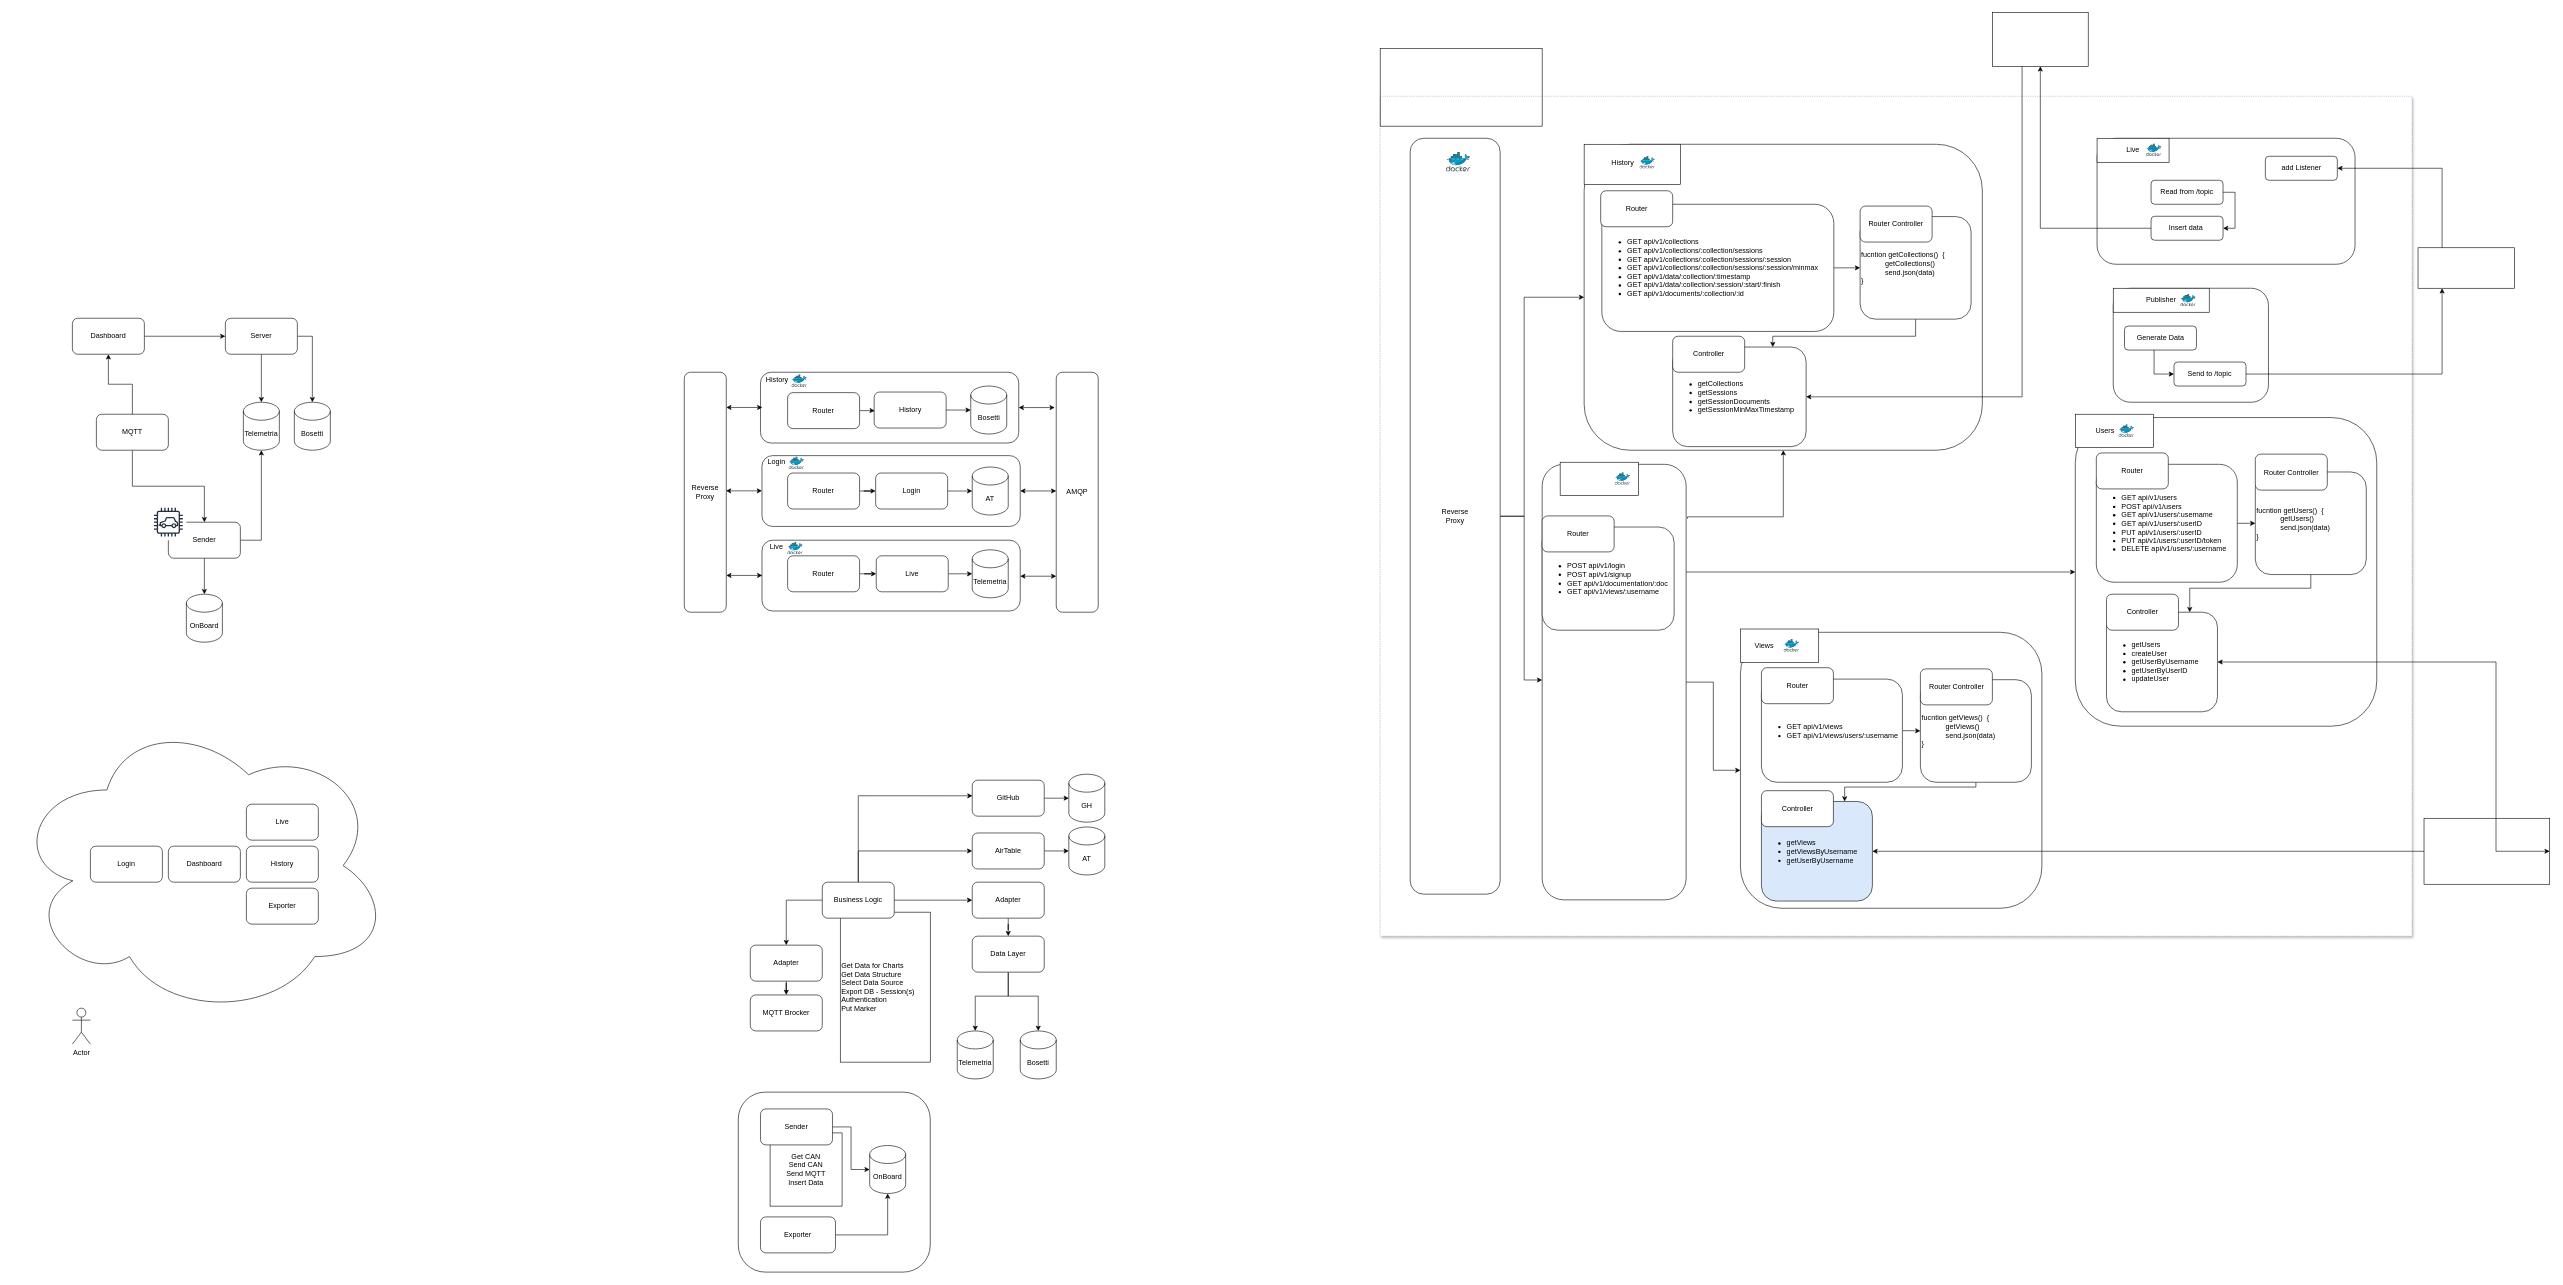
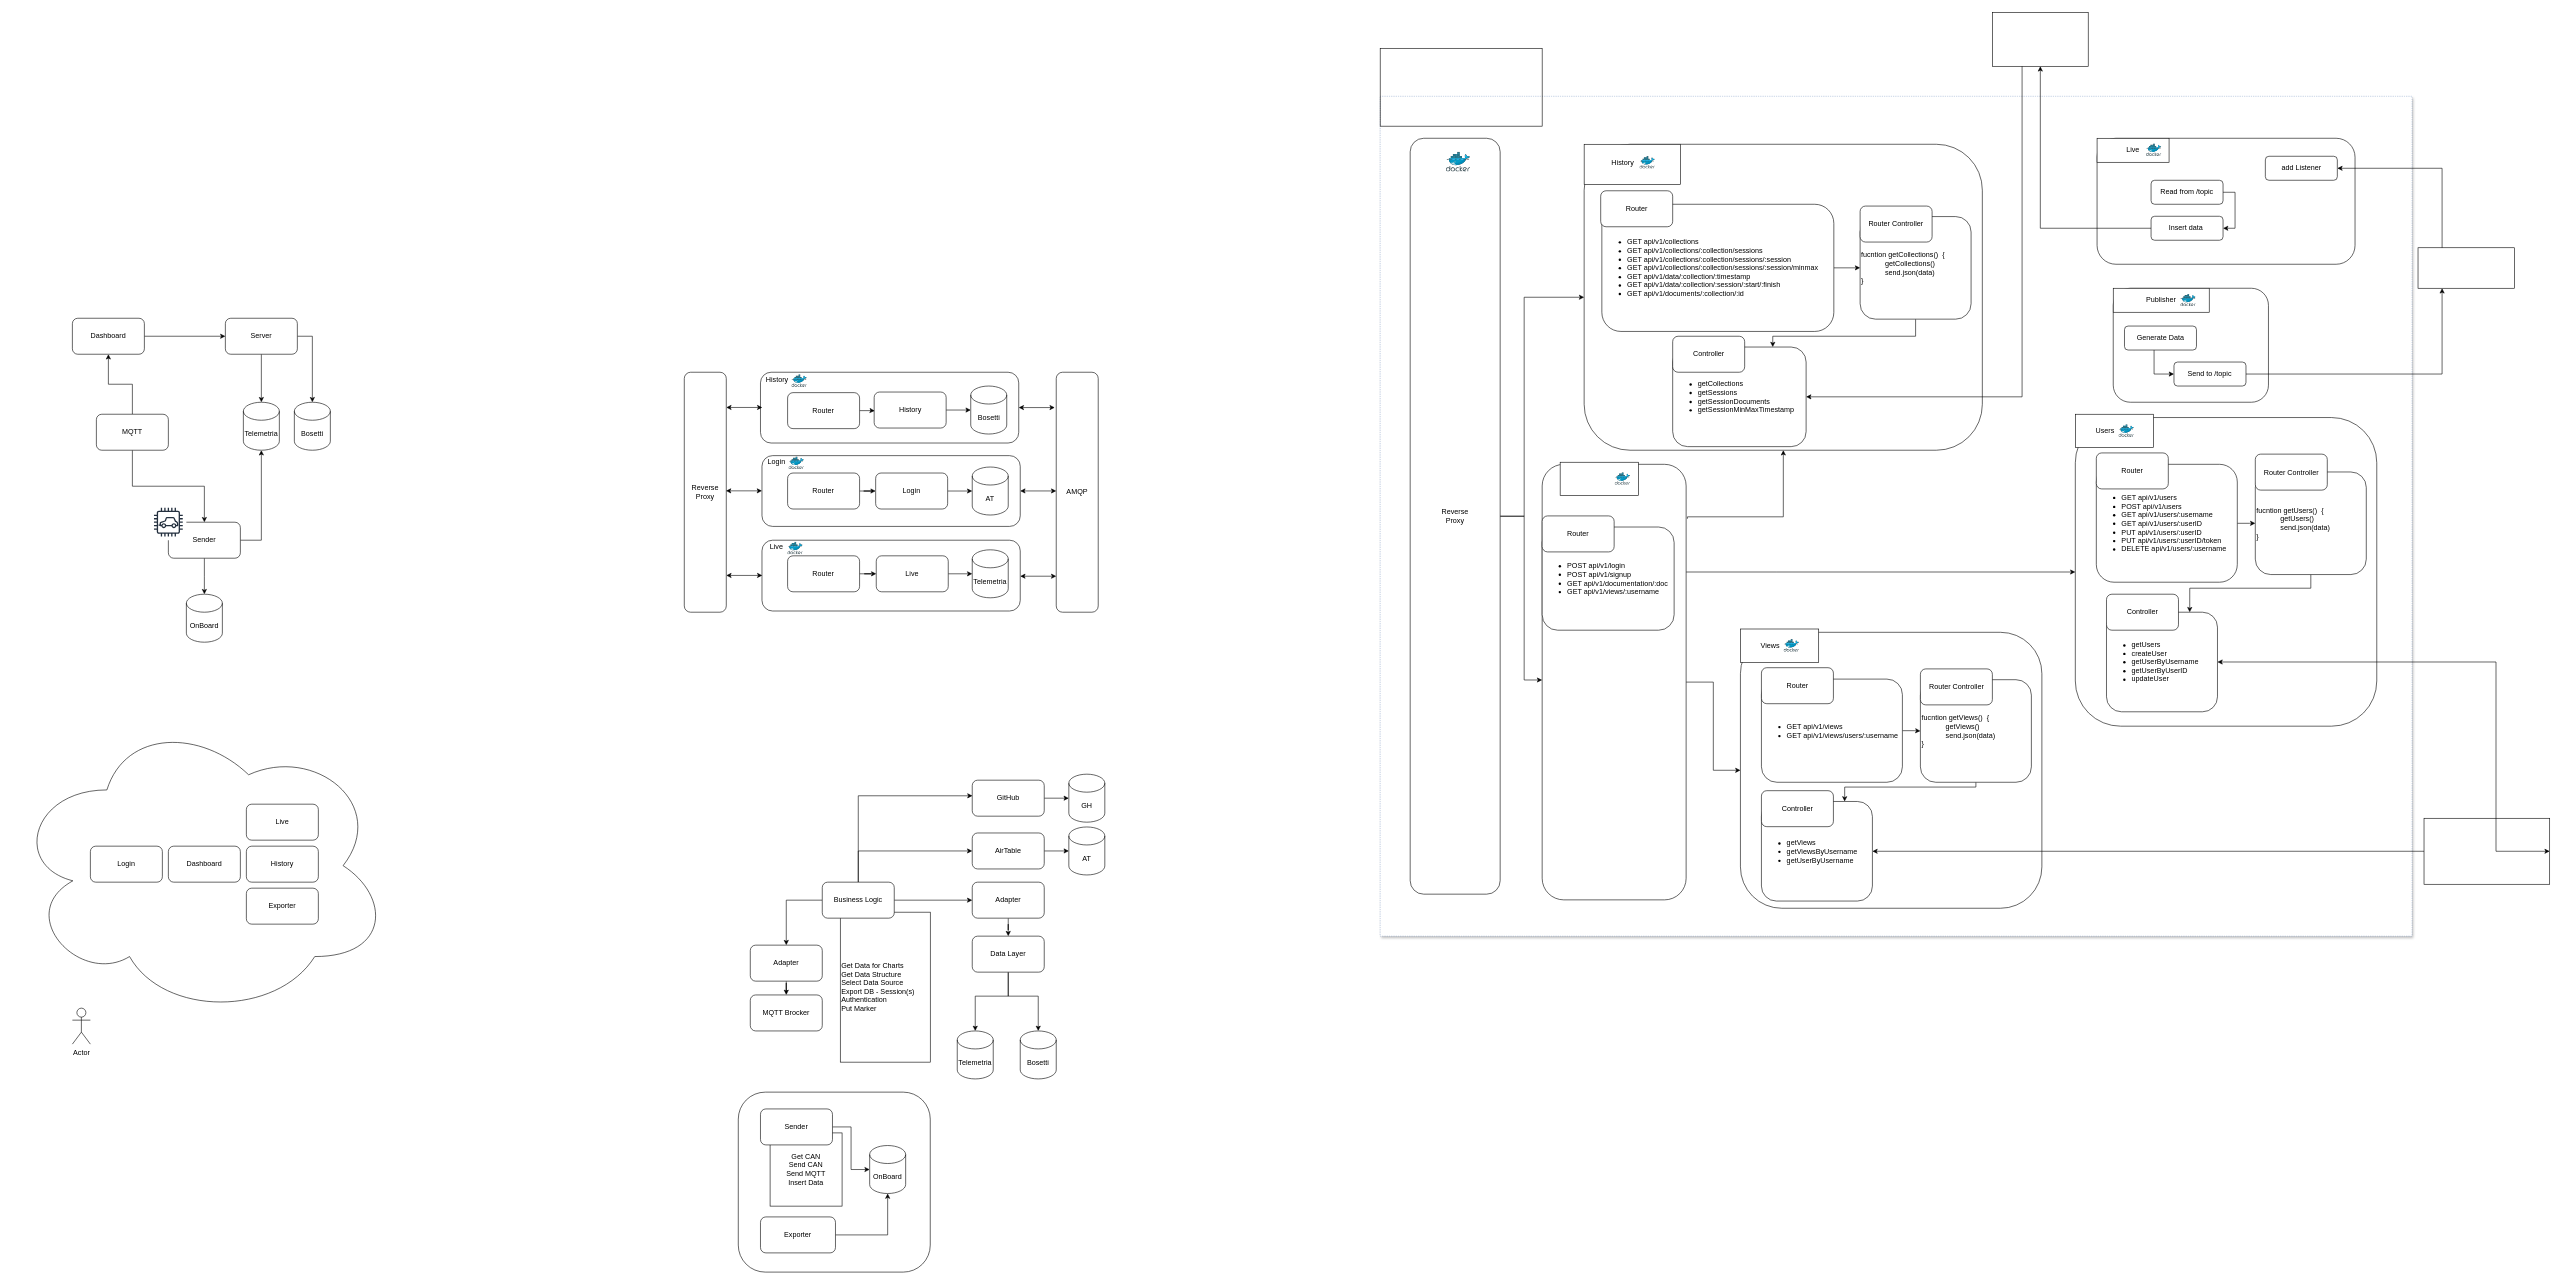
- <mxCell id="124" value="Views" style="text;html=1;strokeColor=none;fillColor=none;align=center;verticalAlign=middle;whiteSpace=wrap;rounded=0;" parent="1" vertex="1"><mxGeometry x="2918.19" y="1064.56" width="44.75" height="22.38" as="geometry" /></mxCell>
+ <mxCell id="124" value="Views" style="text;html=1;strokeColor=none;fillColor=none;align=center;verticalAlign=middle;whiteSpace=wrap;rounded=0;" parent="1" vertex="1"><mxGeometry x="2928.19" y="1064.56" width="44.75" height="22.38" as="geometry" /></mxCell>
- <mxCell id="121" value="&lt;div style=&quot;text-align: justify&quot;&gt;&lt;ul&gt;&lt;li&gt;&lt;span&gt;getViews&lt;/span&gt;&lt;/li&gt;&lt;li&gt;&lt;span&gt;getViewsByUsername&lt;/span&gt;&lt;/li&gt;&lt;li&gt;&lt;span&gt;getUserByUsername&lt;/span&gt;&lt;/li&gt;&lt;/ul&gt;&lt;/div&gt;" style="rounded=1;whiteSpace=wrap;html=1;align=left;fillColor=#dae8fc;" parent="1" vertex="1"><mxGeometry x="2935.5" y="1335.5" width="185" height="166" as="geometry" /></mxCell>
+ <mxCell id="121" value="&lt;div style=&quot;text-align: justify&quot;&gt;&lt;ul&gt;&lt;li&gt;&lt;span&gt;getViews&lt;/span&gt;&lt;/li&gt;&lt;li&gt;&lt;span&gt;getViewsByUsername&lt;/span&gt;&lt;/li&gt;&lt;li&gt;&lt;span&gt;getUserByUsername&lt;/span&gt;&lt;/li&gt;&lt;/ul&gt;&lt;/div&gt;" style="rounded=1;whiteSpace=wrap;html=1;align=left;" parent="1" vertex="1"><mxGeometry x="2935.5" y="1335.5" width="185" height="166" as="geometry" /></mxCell>
